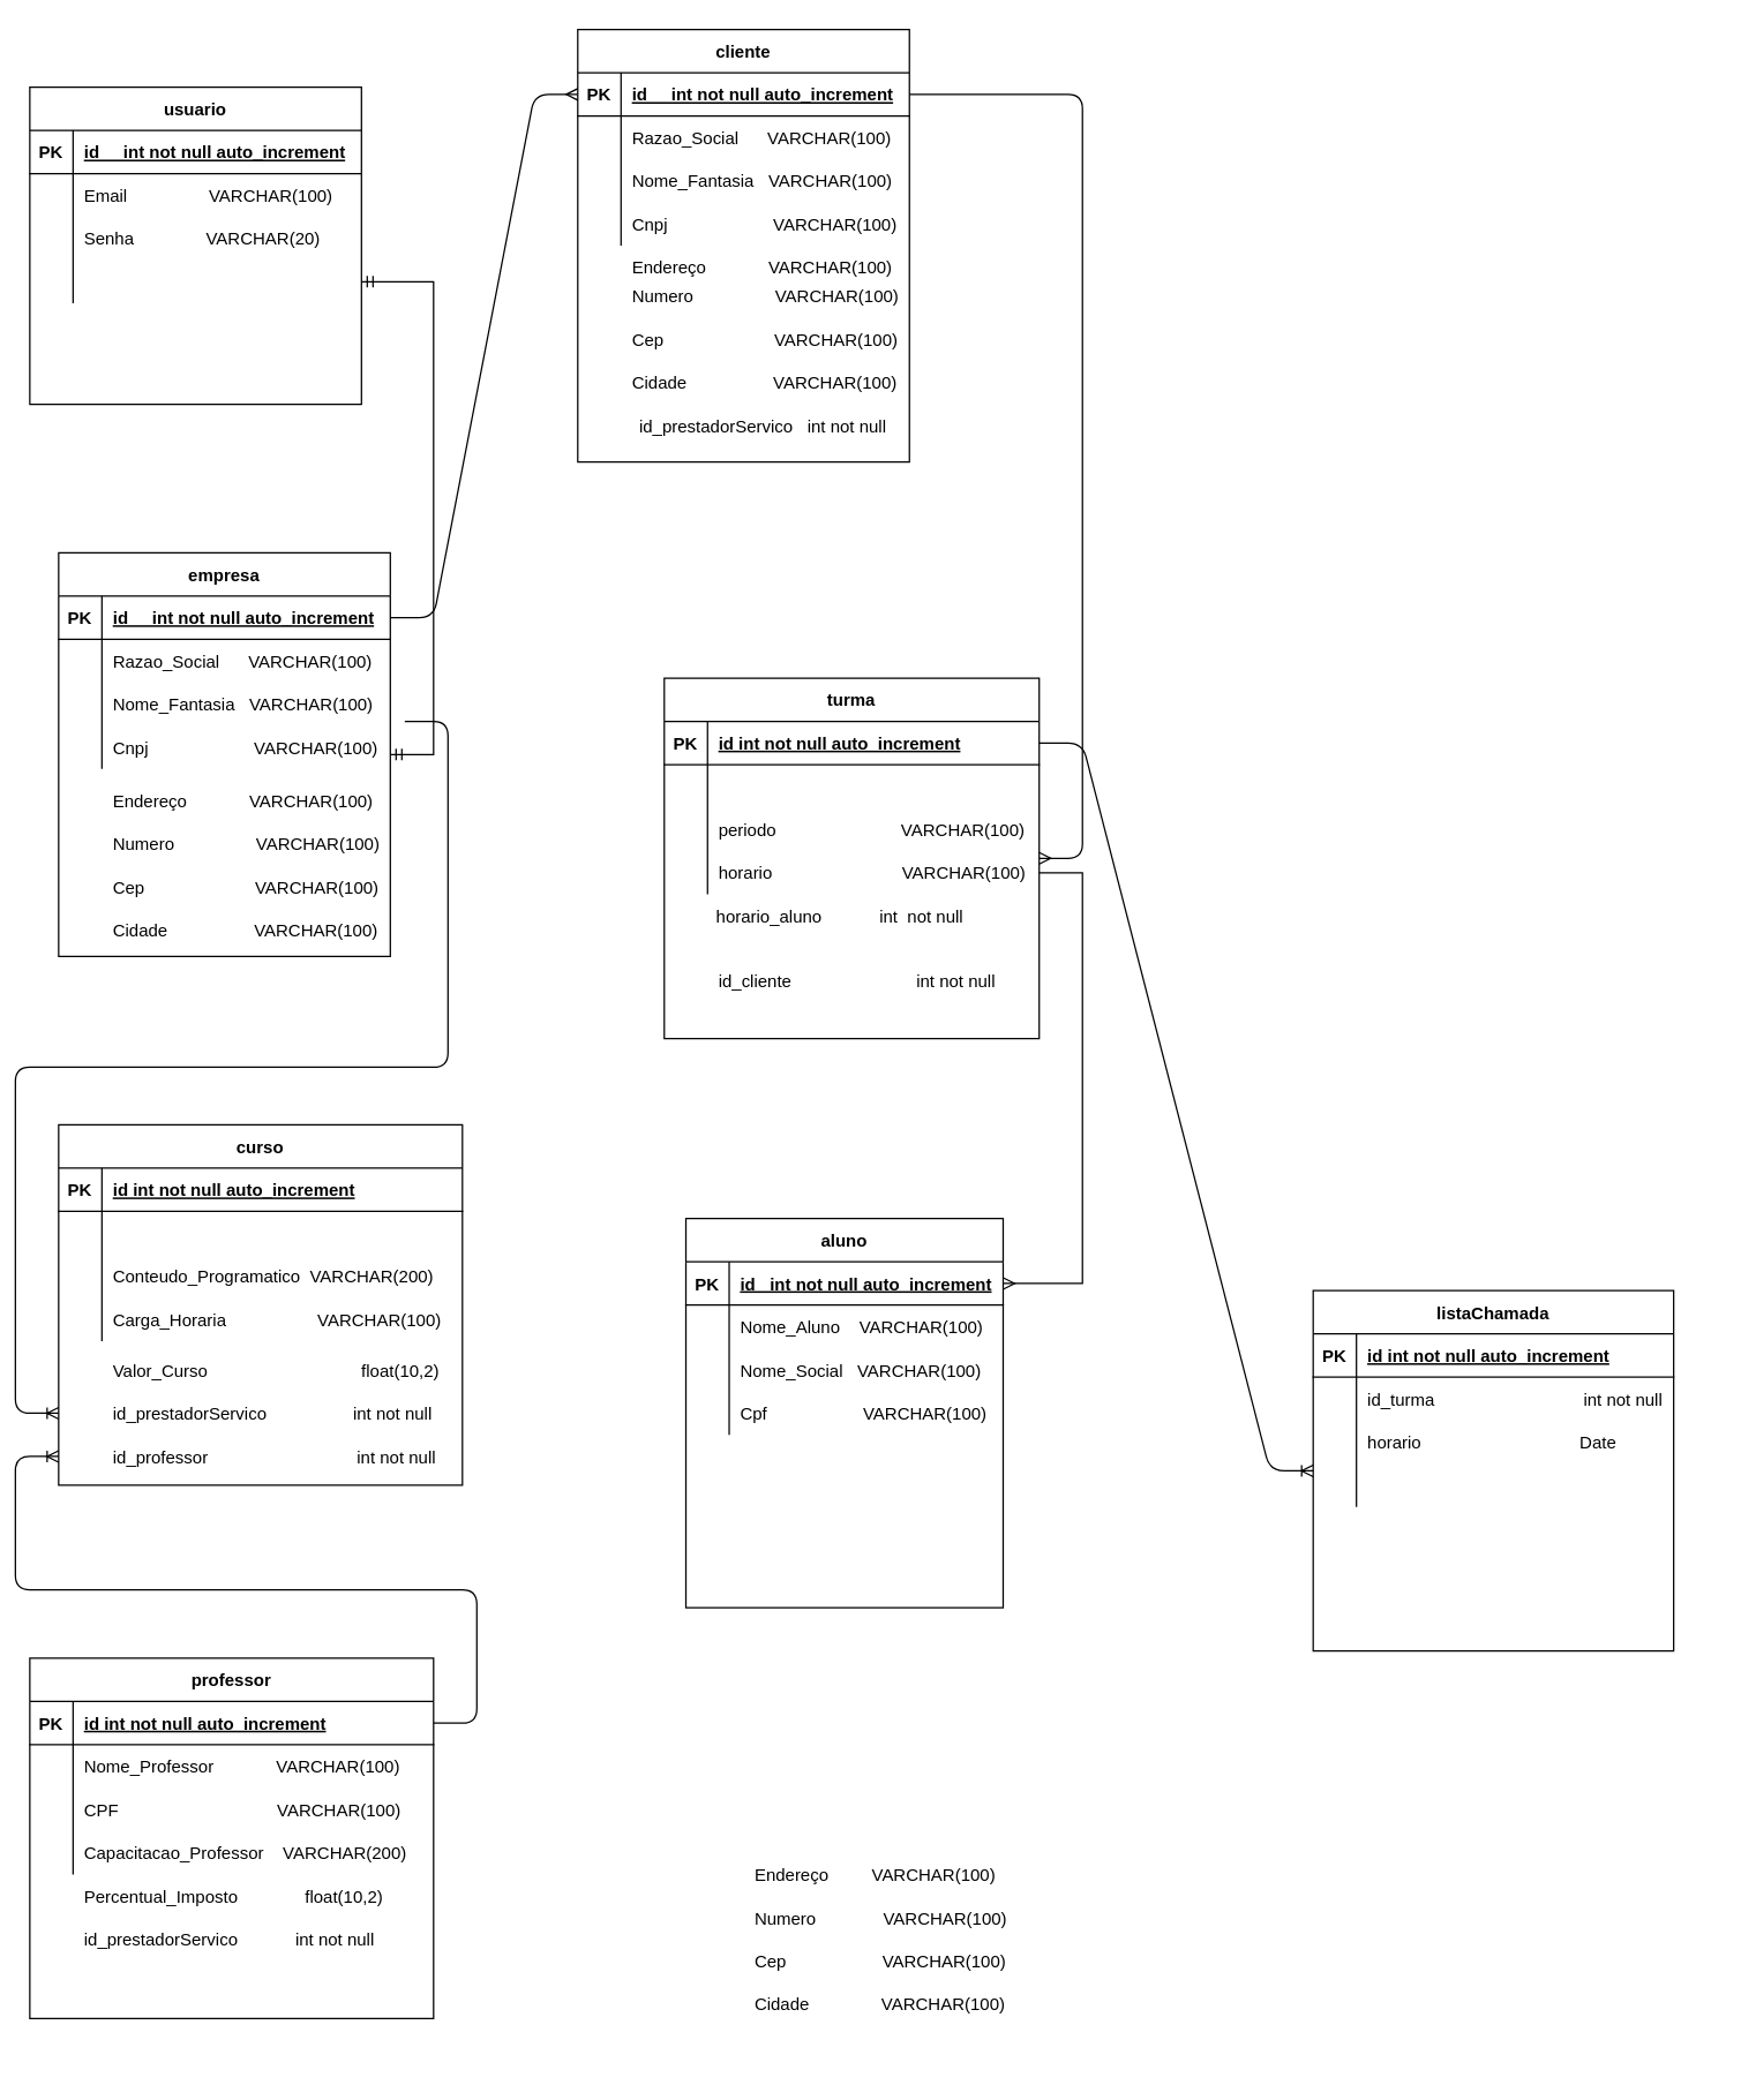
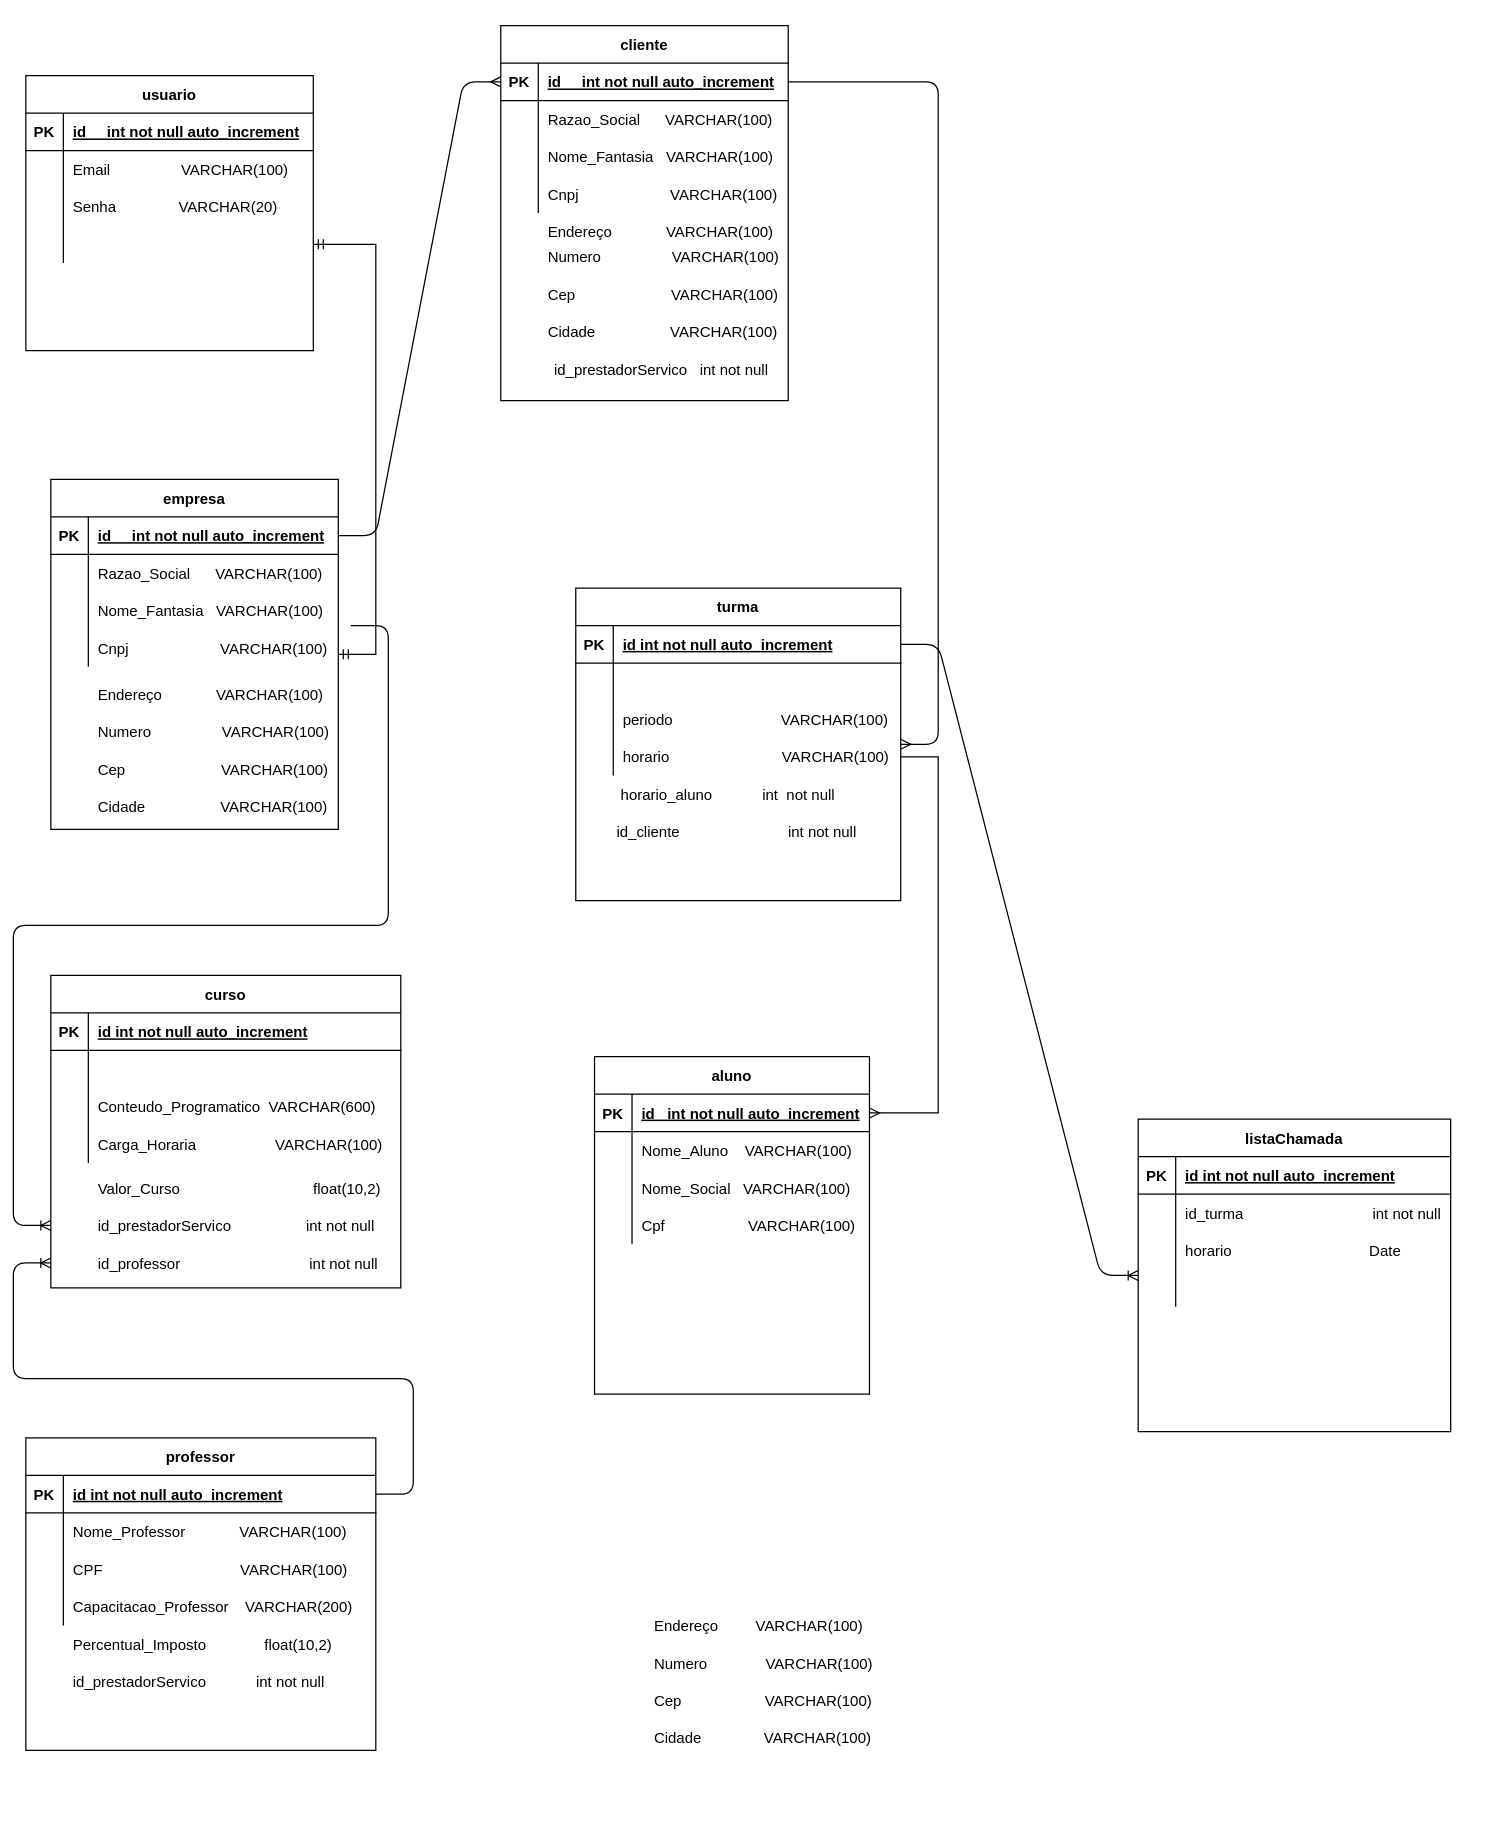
- <mxCell id="133" value="id_cliente                          int not null" style="shape=partialRectangle;connectable=0;fillColor=none;top=0;left=0;bottom=0;right=0;align=left;spacingLeft=6;overflow=hidden;" parent="1" vertex="1"><mxGeometry x="490" y="665" width="210" height="30" as="geometry" /></mxCell>
+ <mxCell id="133" value="id_cliente                          int not null" style="shape=partialRectangle;connectable=0;fillColor=none;top=0;left=0;bottom=0;right=0;align=left;spacingLeft=6;overflow=hidden;" parent="1" vertex="1"><mxGeometry x="485" y="650" width="210" height="30" as="geometry" /></mxCell>
- <mxCell id="48" value="Conteudo_Programatico  VARCHAR(200)" style="shape=partialRectangle;connectable=0;fillColor=none;top=0;left=0;bottom=0;right=0;align=left;spacingLeft=6;overflow=hidden;" parent="46" vertex="1"><mxGeometry x="30" width="250" height="30" as="geometry" /></mxCell>
+ <mxCell id="48" value="Conteudo_Programatico  VARCHAR(600)" style="shape=partialRectangle;connectable=0;fillColor=none;top=0;left=0;bottom=0;right=0;align=left;spacingLeft=6;overflow=hidden;" parent="46" vertex="1"><mxGeometry x="30" width="250" height="30" as="geometry" /></mxCell>
